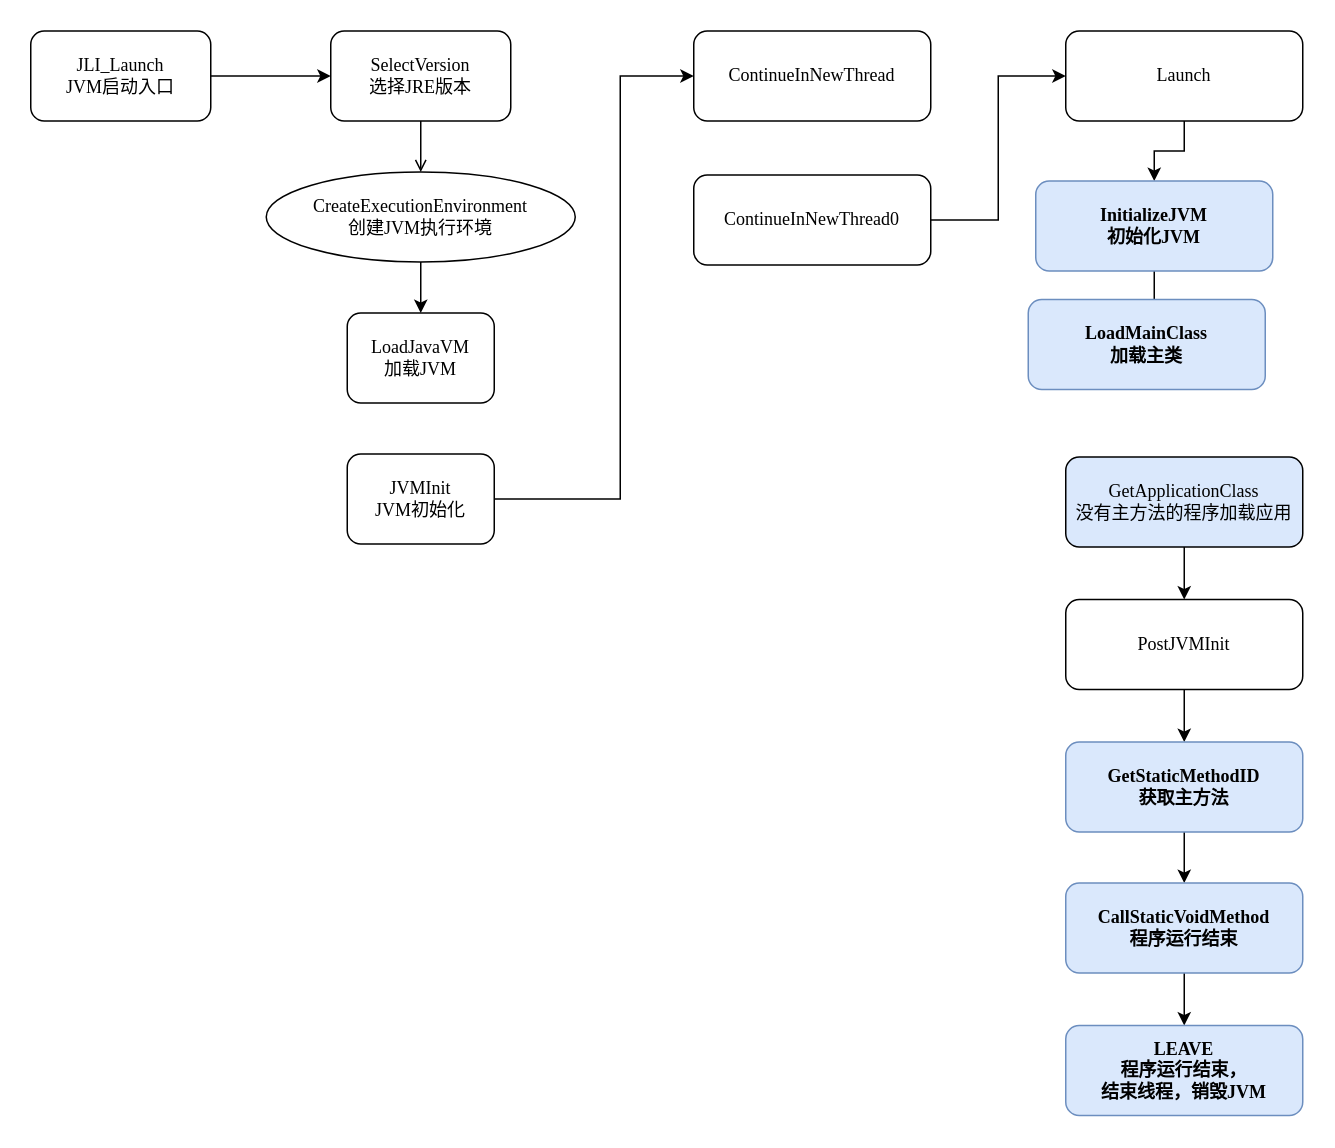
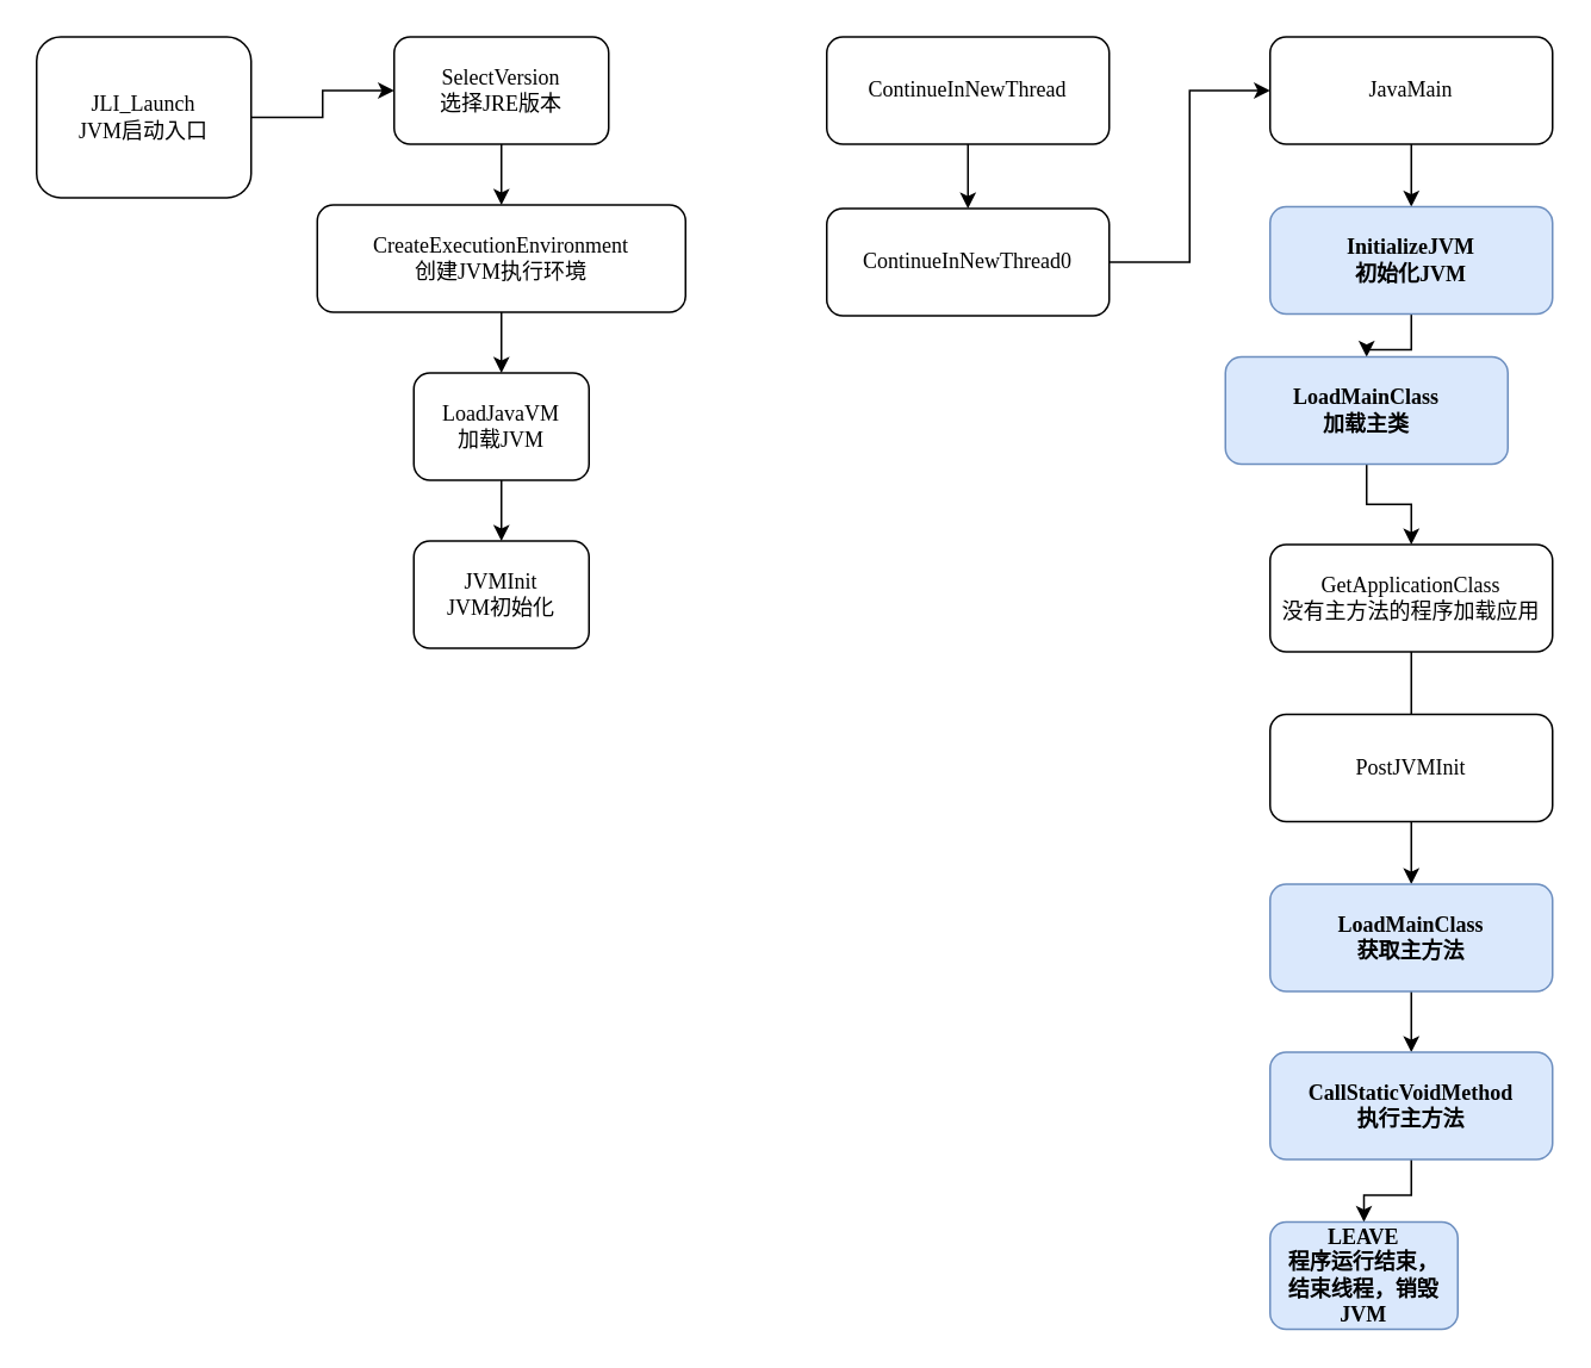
- <mxCell id="3" value="JLI_Launch&lt;br&gt;JVM启动入口" style="rounded=1;whiteSpace=wrap;html=1;fontFamily=MesloLGS NF;" parent="1" vertex="1"><mxGeometry x="20" y="20" width="120" height="60" as="geometry" /></mxCell>
+ <mxCell id="3" value="JLI_Launch&lt;br&gt;JVM启动入口" style="rounded=1;whiteSpace=wrap;html=1;fontFamily=MesloLGS NF;" parent="1" vertex="1"><mxGeometry x="20" y="20" width="120" height="90" as="geometry" /></mxCell>
- <mxCell id="17" value="&lt;font&gt;Launch&lt;/font&gt;" style="rounded=1;whiteSpace=wrap;html=1;fontFamily=MesloLGS NF;" parent="1" vertex="1"><mxGeometry x="710" y="20" width="158" height="60" as="geometry" /></mxCell>
+ <mxCell id="17" value="&lt;font&gt;JavaMain&lt;/font&gt;" style="rounded=1;whiteSpace=wrap;html=1;fontFamily=MesloLGS NF;" parent="1" vertex="1"><mxGeometry x="710" y="20" width="158" height="60" as="geometry" /></mxCell>
+ <mxCell id="12" value="" style="edgeStyle=orthogonalEdgeStyle;rounded=0;orthogonalLoop=1;jettySize=auto;html=1;" parent="1" source="13" target="15" edge="1"><mxGeometry relative="1" as="geometry" /></mxCell>
- <mxCell id="4" value="" style="edgeStyle=orthogonalEdgeStyle;rounded=0;orthogonalLoop=1;jettySize=auto;html=1;endArrow=open;" parent="1" source="5" target="7" edge="1"><mxGeometry relative="1" as="geometry" /></mxCell>
+ <mxCell id="4" value="" style="edgeStyle=orthogonalEdgeStyle;rounded=0;orthogonalLoop=1;jettySize=auto;html=1;" parent="1" source="5" target="7" edge="1"><mxGeometry relative="1" as="geometry" /></mxCell>
- <mxCell id="7" value="&lt;font&gt;CreateExecutionEnvironment&lt;br&gt;创建JVM执行环境&lt;/font&gt;" style="ellipse;whiteSpace=wrap;html=1;fontFamily=MesloLGS NF;" parent="1" vertex="1"><mxGeometry x="177" y="114" width="206" height="60" as="geometry" /></mxCell>
+ <mxCell id="7" value="&lt;font&gt;CreateExecutionEnvironment&lt;br&gt;创建JVM执行环境&lt;/font&gt;" style="rounded=1;whiteSpace=wrap;html=1;fontFamily=MesloLGS NF;" parent="1" vertex="1"><mxGeometry x="177" y="114" width="206" height="60" as="geometry" /></mxCell>
- <mxCell id="19" value="&lt;font&gt;InitializeJVM&lt;/font&gt;&lt;div&gt;&lt;font&gt;初始化JVM&lt;/font&gt;&lt;/div&gt;" style="rounded=1;whiteSpace=wrap;html=1;fontFamily=MesloLGS NF;fontStyle=1;fillColor=#dae8fc;strokeColor=#6c8ebf;" parent="1" vertex="1"><mxGeometry x="690" y="120" width="158" height="60" as="geometry" /></mxCell>
+ <mxCell id="19" value="&lt;font&gt;InitializeJVM&lt;/font&gt;&lt;div&gt;&lt;font&gt;初始化JVM&lt;/font&gt;&lt;/div&gt;" style="rounded=1;whiteSpace=wrap;html=1;fontFamily=MesloLGS NF;fontStyle=1;fillColor=#dae8fc;strokeColor=#6c8ebf;" parent="1" vertex="1"><mxGeometry x="710" y="115" width="158" height="60" as="geometry" /></mxCell>
- <mxCell id="10" value="" style="edgeStyle=orthogonalEdgeStyle;rounded=0;orthogonalLoop=1;jettySize=auto;html=1;entryX=0;entryY=0.5;entryDx=0;entryDy=0;exitX=1;exitY=0.5;exitDx=0;exitDy=0;" parent="1" source="11" target="13" edge="1"><mxGeometry relative="1" as="geometry"><Array as="points"><mxPoint x="413" y="332" /><mxPoint x="413" y="50" /></Array></mxGeometry></mxCell>
+ <mxCell id="20" value="" style="edgeStyle=orthogonalEdgeStyle;rounded=0;orthogonalLoop=1;jettySize=auto;html=1;" parent="1" source="21" target="23" edge="1"><mxGeometry relative="1" as="geometry" /></mxCell>
+ <mxCell id="8" value="" style="edgeStyle=orthogonalEdgeStyle;rounded=0;orthogonalLoop=1;jettySize=auto;html=1;" parent="1" source="9" target="11" edge="1"><mxGeometry relative="1" as="geometry" /></mxCell>
- <mxCell id="23" value="&lt;span style=&quot;font-weight: normal;&quot;&gt;GetApplicationClass&lt;/span&gt;&lt;br&gt;&lt;div&gt;&lt;span style=&quot;font-weight: normal;&quot;&gt;没有主方法的程序加载应用&lt;/span&gt;&lt;/div&gt;" style="rounded=1;whiteSpace=wrap;html=1;fontFamily=MesloLGS NF;fontStyle=1;fillColor=#dae8fc;" parent="1" vertex="1"><mxGeometry x="710" y="304" width="158" height="60" as="geometry" /></mxCell>
+ <mxCell id="23" value="&lt;span style=&quot;font-weight: normal;&quot;&gt;GetApplicationClass&lt;/span&gt;&lt;br&gt;&lt;div&gt;&lt;span style=&quot;font-weight: normal;&quot;&gt;没有主方法的程序加载应用&lt;/span&gt;&lt;/div&gt;" style="rounded=1;whiteSpace=wrap;html=1;fontFamily=MesloLGS NF;fontStyle=1" parent="1" vertex="1"><mxGeometry x="710" y="304" width="158" height="60" as="geometry" /></mxCell>
- <mxCell id="22" value="" style="edgeStyle=orthogonalEdgeStyle;rounded=0;orthogonalLoop=1;jettySize=auto;html=1;" parent="1" source="23" target="25" edge="1"><mxGeometry relative="1" as="geometry" /></mxCell>
+ <mxCell id="22" value="" style="edgeStyle=orthogonalEdgeStyle;rounded=0;orthogonalLoop=1;jettySize=auto;html=1;endArrow=none;" parent="1" source="23" target="25" edge="1"><mxGeometry relative="1" as="geometry" /></mxCell>
- <mxCell id="27" value="&lt;span style=&quot;&quot;&gt;GetStaticMethodID&lt;/span&gt;&lt;br&gt;&lt;div&gt;&lt;span style=&quot;&quot;&gt;获取主方法&lt;/span&gt;&lt;/div&gt;" style="rounded=1;whiteSpace=wrap;html=1;fontFamily=MesloLGS NF;fontStyle=1;fillColor=#dae8fc;strokeColor=#6c8ebf;" parent="1" vertex="1"><mxGeometry x="710" y="494" width="158" height="60" as="geometry" /></mxCell>
+ <mxCell id="27" value="&lt;span style=&quot;&quot;&gt;LoadMainClass&lt;/span&gt;&lt;br&gt;&lt;div&gt;&lt;span style=&quot;&quot;&gt;获取主方法&lt;/span&gt;&lt;/div&gt;" style="rounded=1;whiteSpace=wrap;html=1;fontFamily=MesloLGS NF;fontStyle=1;fillColor=#dae8fc;strokeColor=#6c8ebf;" parent="1" vertex="1"><mxGeometry x="710" y="494" width="158" height="60" as="geometry" /></mxCell>
- <mxCell id="29" value="&lt;span style=&quot;&quot;&gt;CallStaticVoidMethod&lt;/span&gt;&lt;br&gt;&lt;div&gt;&lt;span style=&quot;&quot;&gt;程序运行结束&lt;/span&gt;&lt;/div&gt;" style="rounded=1;whiteSpace=wrap;html=1;fontFamily=MesloLGS NF;fontStyle=1;fillColor=#dae8fc;strokeColor=#6c8ebf;" parent="1" vertex="1"><mxGeometry x="710" y="588" width="158" height="60" as="geometry" /></mxCell>
+ <mxCell id="29" value="&lt;span style=&quot;&quot;&gt;CallStaticVoidMethod&lt;/span&gt;&lt;br&gt;&lt;div&gt;&lt;span style=&quot;&quot;&gt;执行主方法&lt;/span&gt;&lt;/div&gt;" style="rounded=1;whiteSpace=wrap;html=1;fontFamily=MesloLGS NF;fontStyle=1;fillColor=#dae8fc;strokeColor=#6c8ebf;" parent="1" vertex="1"><mxGeometry x="710" y="588" width="158" height="60" as="geometry" /></mxCell>
- <mxCell id="30" value="&lt;span style=&quot;&quot;&gt;LEAVE&lt;/span&gt;&lt;br&gt;&lt;div&gt;&lt;span style=&quot;&quot;&gt;程序运行结束，&lt;/span&gt;&lt;/div&gt;&lt;div&gt;&lt;span style=&quot;&quot;&gt;结束线程，销毁JVM&lt;/span&gt;&lt;/div&gt;" style="rounded=1;whiteSpace=wrap;html=1;fontFamily=MesloLGS NF;fontStyle=1;fillColor=#dae8fc;strokeColor=#6c8ebf;" parent="1" vertex="1"><mxGeometry x="710" y="683" width="158" height="60" as="geometry" /></mxCell>
+ <mxCell id="30" value="&lt;span style=&quot;&quot;&gt;LEAVE&lt;/span&gt;&lt;br&gt;&lt;div&gt;&lt;span style=&quot;&quot;&gt;程序运行结束，&lt;/span&gt;&lt;/div&gt;&lt;div&gt;&lt;span style=&quot;&quot;&gt;结束线程，销毁JVM&lt;/span&gt;&lt;/div&gt;" style="rounded=1;whiteSpace=wrap;html=1;fontFamily=MesloLGS NF;fontStyle=1;fillColor=#dae8fc;strokeColor=#6c8ebf;" parent="1" vertex="1"><mxGeometry x="710" y="683" width="105" height="60" as="geometry" /></mxCell>
